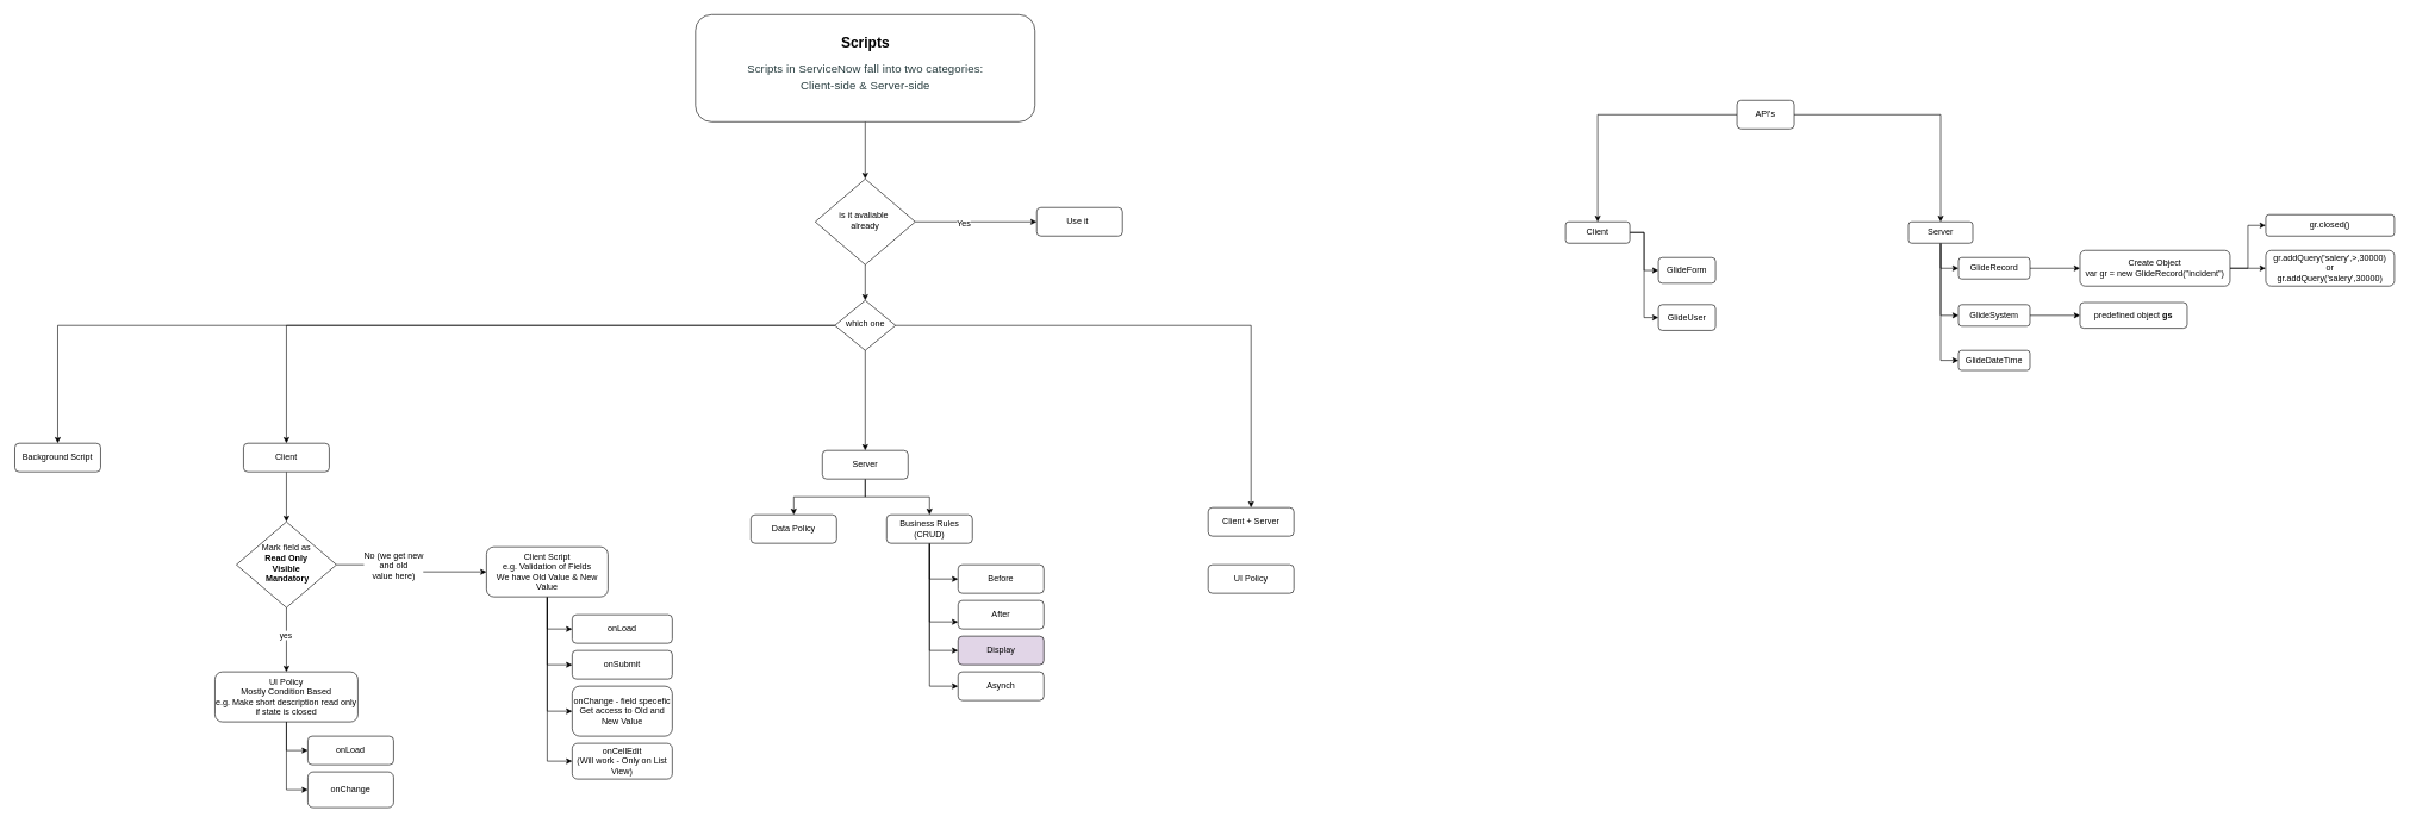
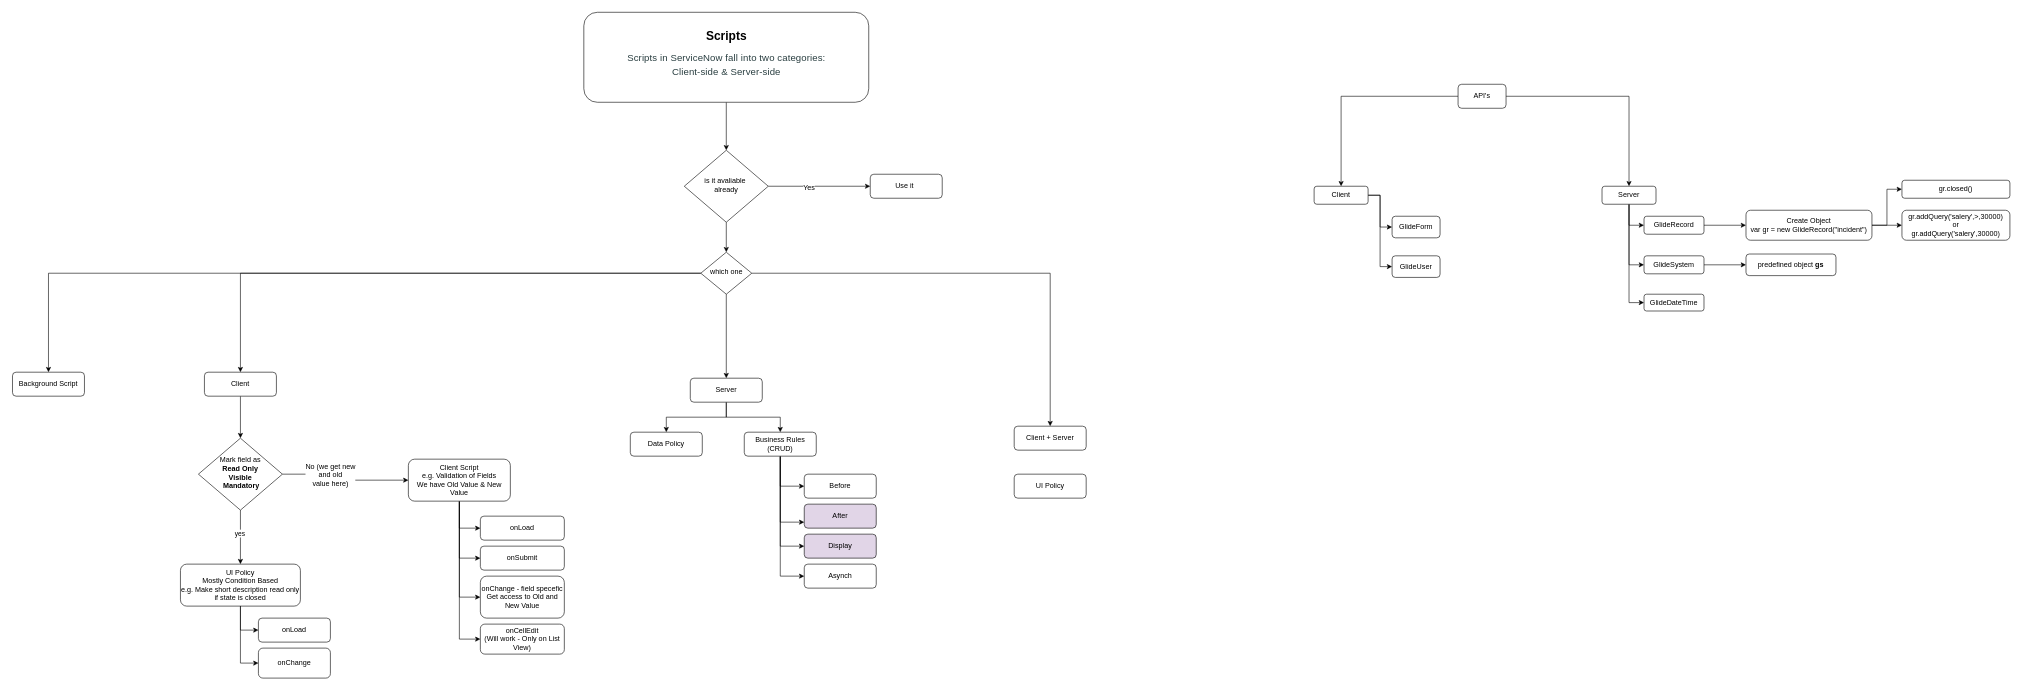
- <mxCell id="6" value="After" style="rounded=1;whiteSpace=wrap;html=1;fontSize=12;glass=0;strokeWidth=1;shadow=0;" parent="1" vertex="1"><mxGeometry x="1340" y="840" width="120" height="40" as="geometry" /></mxCell>
+ <mxCell id="6" value="After" style="rounded=1;whiteSpace=wrap;html=1;fontSize=12;glass=0;strokeWidth=1;shadow=0;fillColor=#e1d5e7;" parent="1" vertex="1"><mxGeometry x="1340" y="840" width="120" height="40" as="geometry" /></mxCell>
